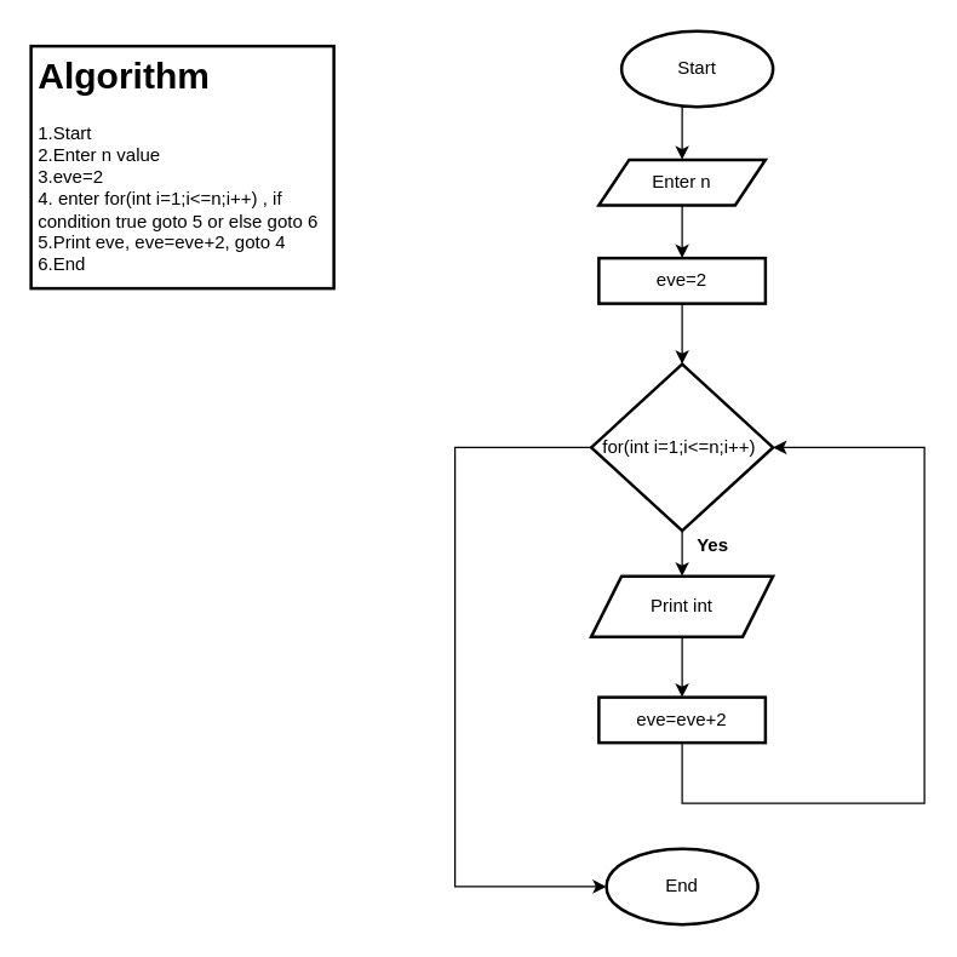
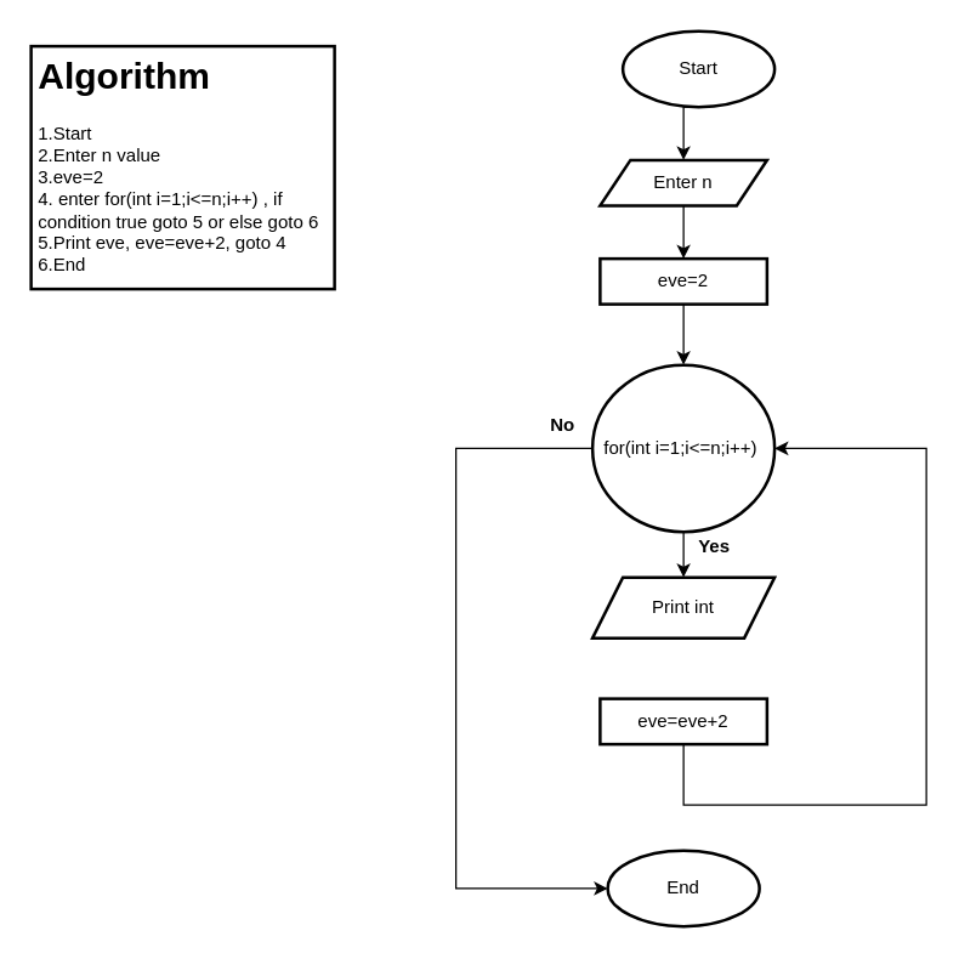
+ <mxCell id="18" value="&lt;b&gt;No&lt;/b&gt;" style="text;html=1;align=center;verticalAlign=middle;resizable=0;points=[];autosize=1;" vertex="1" parent="1"><mxGeometry x="355" y="270" width="30" height="20" as="geometry" /></mxCell>
- <mxCell id="12" value="&lt;span style=&quot;text-align: left&quot;&gt;for(int i=1;i&amp;lt;=n;i++)&amp;nbsp;&lt;/span&gt;" style="rhombus;whiteSpace=wrap;html=1;strokeColor=#000000;strokeWidth=2;" vertex="1" parent="1"><mxGeometry x="390" y="240" width="120" height="110" as="geometry" /></mxCell>
+ <mxCell id="12" value="&lt;span style=&quot;text-align: left&quot;&gt;for(int i=1;i&amp;lt;=n;i++)&amp;nbsp;&lt;/span&gt;" style="ellipse;whiteSpace=wrap;html=1;strokeColor=#000000;strokeWidth=2;" vertex="1" parent="1"><mxGeometry x="390" y="240" width="120" height="110" as="geometry" /></mxCell>
- <mxCell id="13" value="" style="edgeStyle=orthogonalEdgeStyle;rounded=0;orthogonalLoop=1;jettySize=auto;html=1;" edge="1" parent="1" source="14" target="16"><mxGeometry relative="1" as="geometry" /></mxCell>
